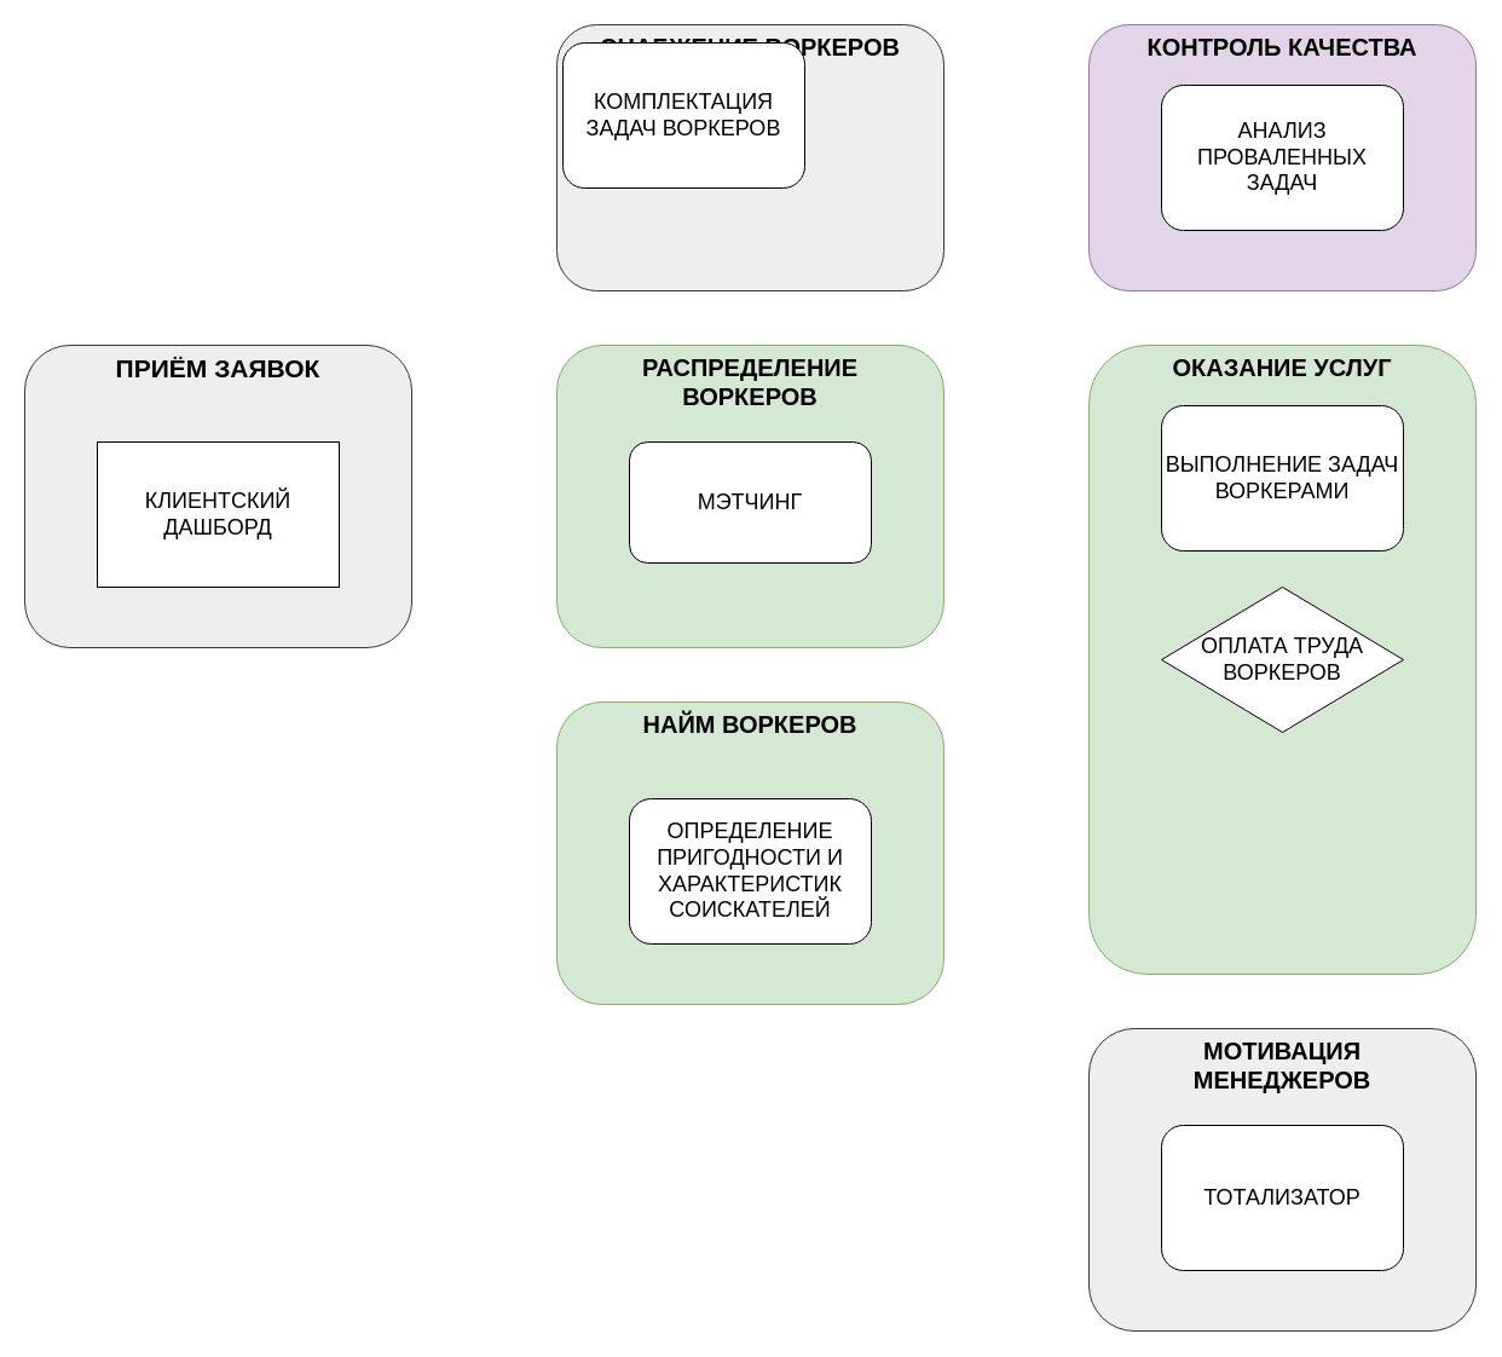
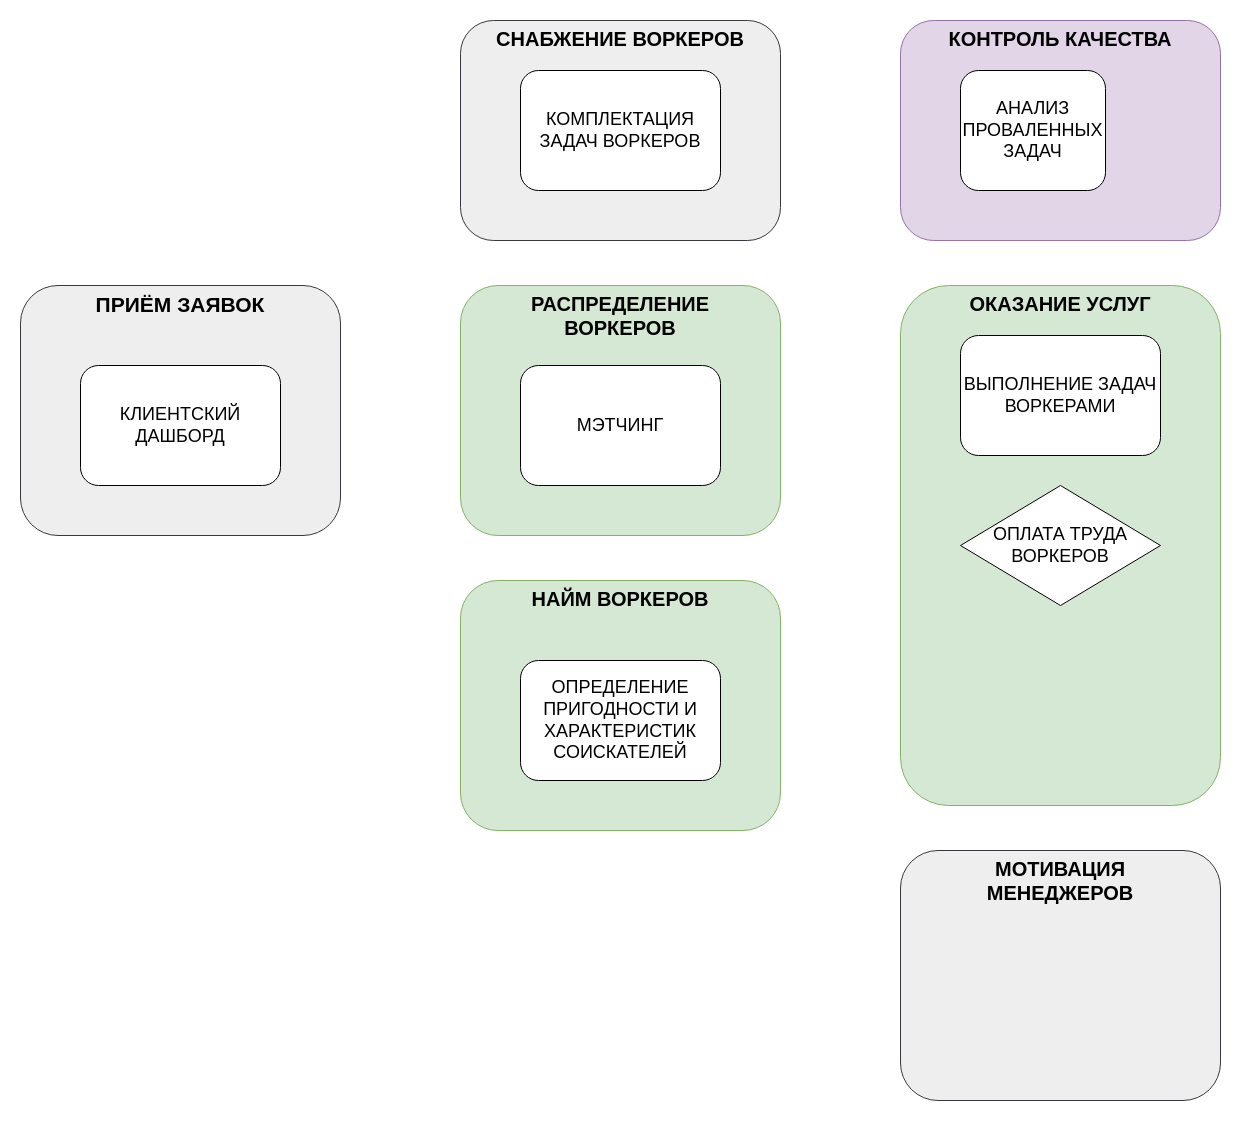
- <mxCell id="12" value="КОМПЛЕКТАЦИЯ ЗАДАЧ ВОРКЕРОВ" style="rounded=1;whiteSpace=wrap;html=1;fontStyle=0;fontSize=18;" vertex="1" parent="1"><mxGeometry x="465" y="35" width="200" height="120" as="geometry" /></mxCell>
+ <mxCell id="12" value="КОМПЛЕКТАЦИЯ ЗАДАЧ ВОРКЕРОВ" style="rounded=1;whiteSpace=wrap;html=1;fontStyle=0;fontSize=18;" vertex="1" parent="1"><mxGeometry x="520" y="70" width="200" height="120" as="geometry" /></mxCell>
- <mxCell id="16" value="АНАЛИЗ ПРОВАЛЕННЫХ ЗАДАЧ" style="rounded=1;whiteSpace=wrap;html=1;fontStyle=0;fontSize=18;" vertex="1" parent="1"><mxGeometry x="960" y="70" width="200" height="120" as="geometry" /></mxCell>
+ <mxCell id="16" value="АНАЛИЗ ПРОВАЛЕННЫХ ЗАДАЧ" style="rounded=1;whiteSpace=wrap;html=1;fontStyle=0;fontSize=18;" vertex="1" parent="1"><mxGeometry x="960" y="70" width="145" height="120" as="geometry" /></mxCell>
- <mxCell id="5" value="МЭТЧИНГ" style="rounded=1;whiteSpace=wrap;html=1;fontStyle=0;fontSize=18;" vertex="1" parent="1"><mxGeometry x="520" y="365" width="200" height="100" as="geometry" /></mxCell>
+ <mxCell id="5" value="МЭТЧИНГ" style="rounded=1;whiteSpace=wrap;html=1;fontStyle=0;fontSize=18;" vertex="1" parent="1"><mxGeometry x="520" y="365" width="200" height="120" as="geometry" /></mxCell>
- <mxCell id="3" value="&lt;font style=&quot;font-size: 18px;&quot;&gt;КЛИЕНТСКИЙ ДАШБОРД&lt;/font&gt;" style="whiteSpace=wrap;html=1;fontStyle=0;fontSize=18;rounded=0;" vertex="1" parent="1"><mxGeometry x="80" y="365" width="200" height="120" as="geometry" /></mxCell>
+ <mxCell id="3" value="&lt;font style=&quot;font-size: 18px;&quot;&gt;КЛИЕНТСКИЙ ДАШБОРД&lt;/font&gt;" style="rounded=1;whiteSpace=wrap;html=1;fontStyle=0;fontSize=18;" vertex="1" parent="1"><mxGeometry x="80" y="365" width="200" height="120" as="geometry" /></mxCell>
- <mxCell id="14" value="ТОТАЛИЗАТОР" style="rounded=1;whiteSpace=wrap;html=1;fontStyle=0;fontSize=18;" vertex="1" parent="1"><mxGeometry x="960" y="930" width="200" height="120" as="geometry" /></mxCell>
